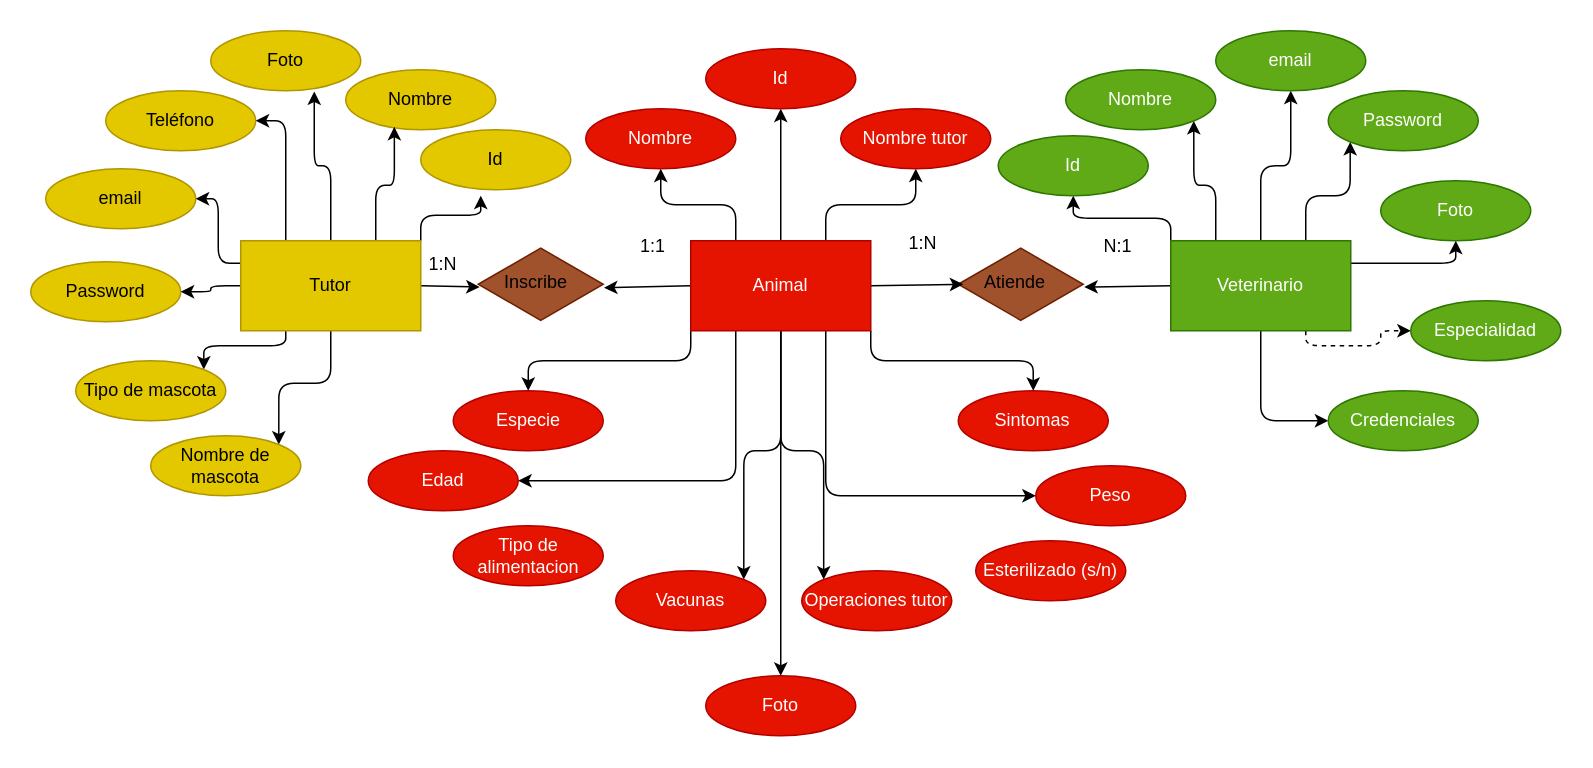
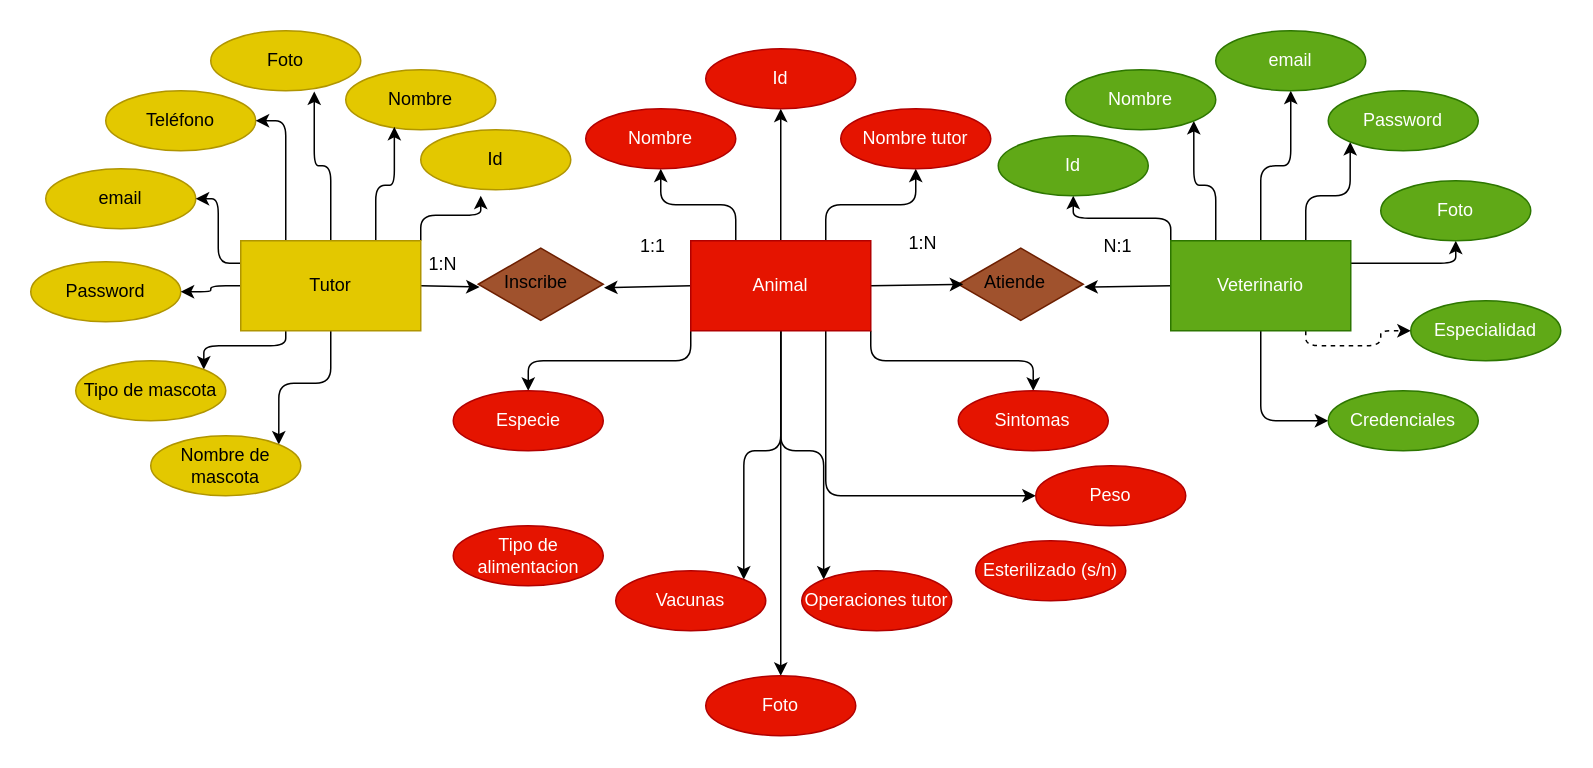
- <mxCell id="58" value="Edad" style="ellipse;whiteSpace=wrap;html=1;align=center;newEdgeStyle={&quot;edgeStyle&quot;:&quot;entityRelationEdgeStyle&quot;,&quot;startArrow&quot;:&quot;none&quot;,&quot;endArrow&quot;:&quot;none&quot;,&quot;segment&quot;:10,&quot;curved&quot;:1};treeFolding=1;treeMoving=1;strokeColor=#B20000;fillColor=#e51400;fontColor=#ffffff;" parent="1" vertex="1"><mxGeometry x="245" y="300" width="100" height="40" as="geometry" /></mxCell>
- <mxCell id="34" style="edgeStyle=orthogonalEdgeStyle;html=1;exitX=0.25;exitY=1;exitDx=0;exitDy=0;entryX=1;entryY=0.5;entryDx=0;entryDy=0;" parent="1" source="39" target="58" edge="1"><mxGeometry relative="1" as="geometry" /></mxCell>
